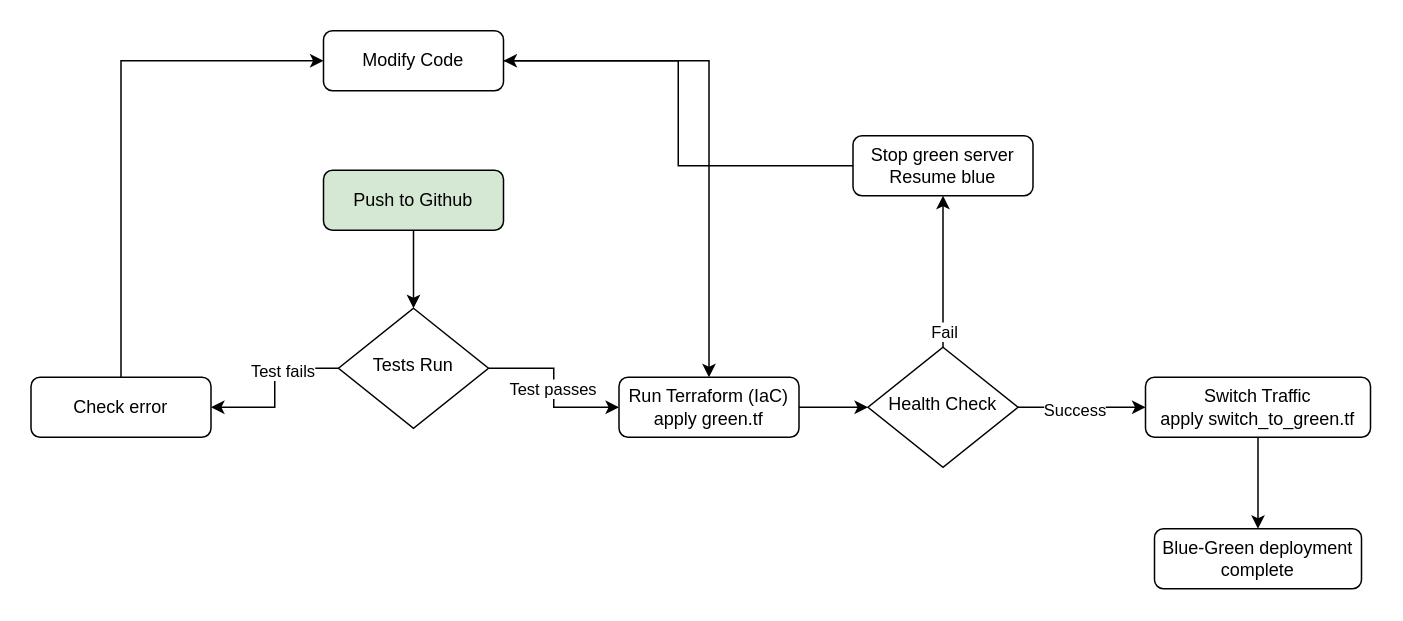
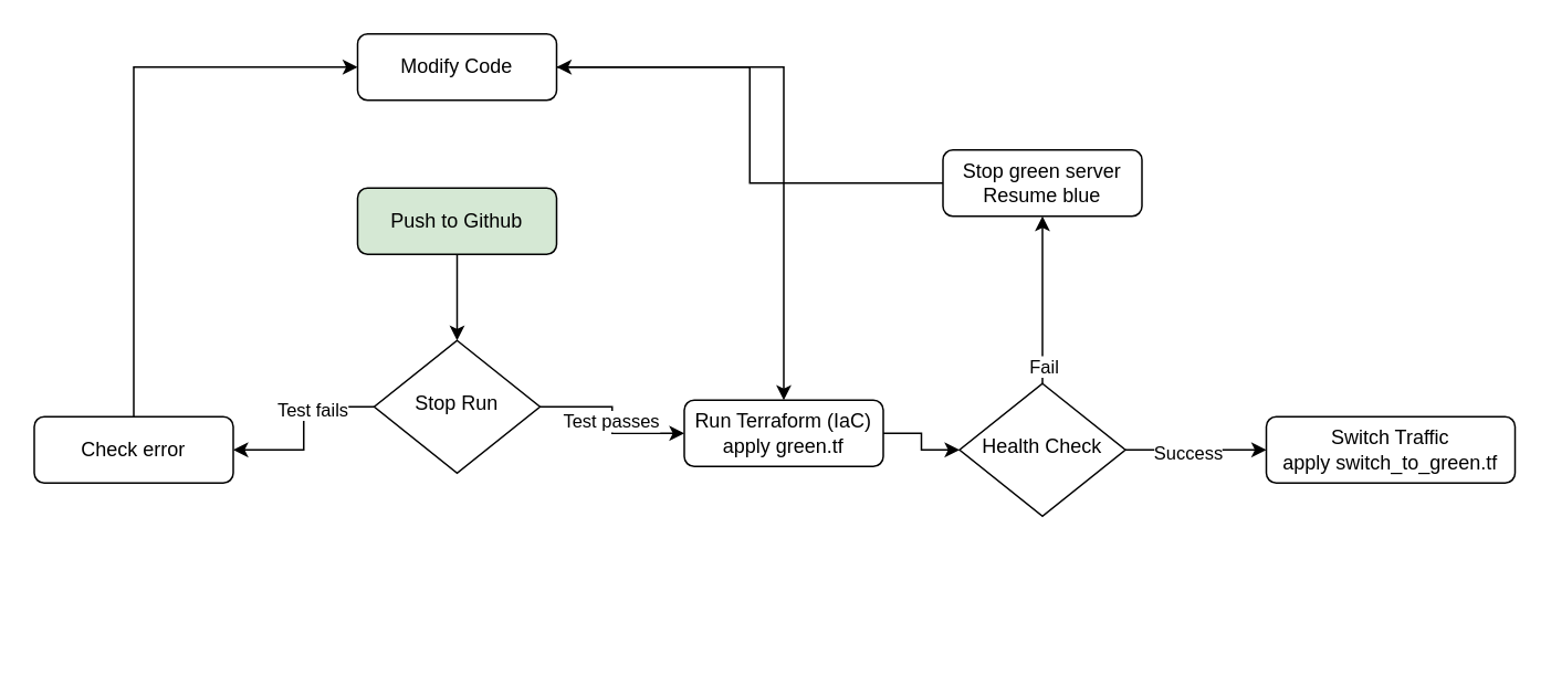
- <mxCell id="8" value="Tests Run" style="rhombus;whiteSpace=wrap;html=1;shadow=0;fontFamily=Helvetica;fontSize=12;align=center;strokeWidth=1;spacing=6;spacingTop=-4;" parent="1" vertex="1"><mxGeometry x="225" y="205" width="100" height="80" as="geometry" /></mxCell>
+ <mxCell id="8" value="Stop Run" style="rhombus;whiteSpace=wrap;html=1;shadow=0;fontFamily=Helvetica;fontSize=12;align=center;strokeWidth=1;spacing=6;spacingTop=-4;" parent="1" vertex="1"><mxGeometry x="225" y="205" width="100" height="80" as="geometry" /></mxCell>
- <mxCell id="14" value="Run Terraform (IaC)&lt;div&gt;apply green.tf&lt;/div&gt;" style="rounded=1;whiteSpace=wrap;html=1;fontSize=12;glass=0;strokeWidth=1;shadow=0;" vertex="1" parent="1"><mxGeometry x="412" y="251" width="120" height="40" as="geometry" /></mxCell>
+ <mxCell id="14" value="Run Terraform (IaC)&lt;div&gt;apply green.tf&lt;/div&gt;" style="rounded=1;whiteSpace=wrap;html=1;fontSize=12;glass=0;strokeWidth=1;shadow=0;" vertex="1" parent="1"><mxGeometry x="412" y="241" width="120" height="40" as="geometry" /></mxCell>
- <mxCell id="20" style="edgeStyle=orthogonalEdgeStyle;rounded=0;orthogonalLoop=1;jettySize=auto;html=1;" edge="1" parent="1" source="21" target="22"><mxGeometry relative="1" as="geometry" /></mxCell>
- <mxCell id="22" value="Blue-Green deployment complete" style="rounded=1;whiteSpace=wrap;html=1;fontSize=12;glass=0;strokeWidth=1;shadow=0;" vertex="1" parent="1"><mxGeometry x="769" y="352" width="138" height="40" as="geometry" /></mxCell>
